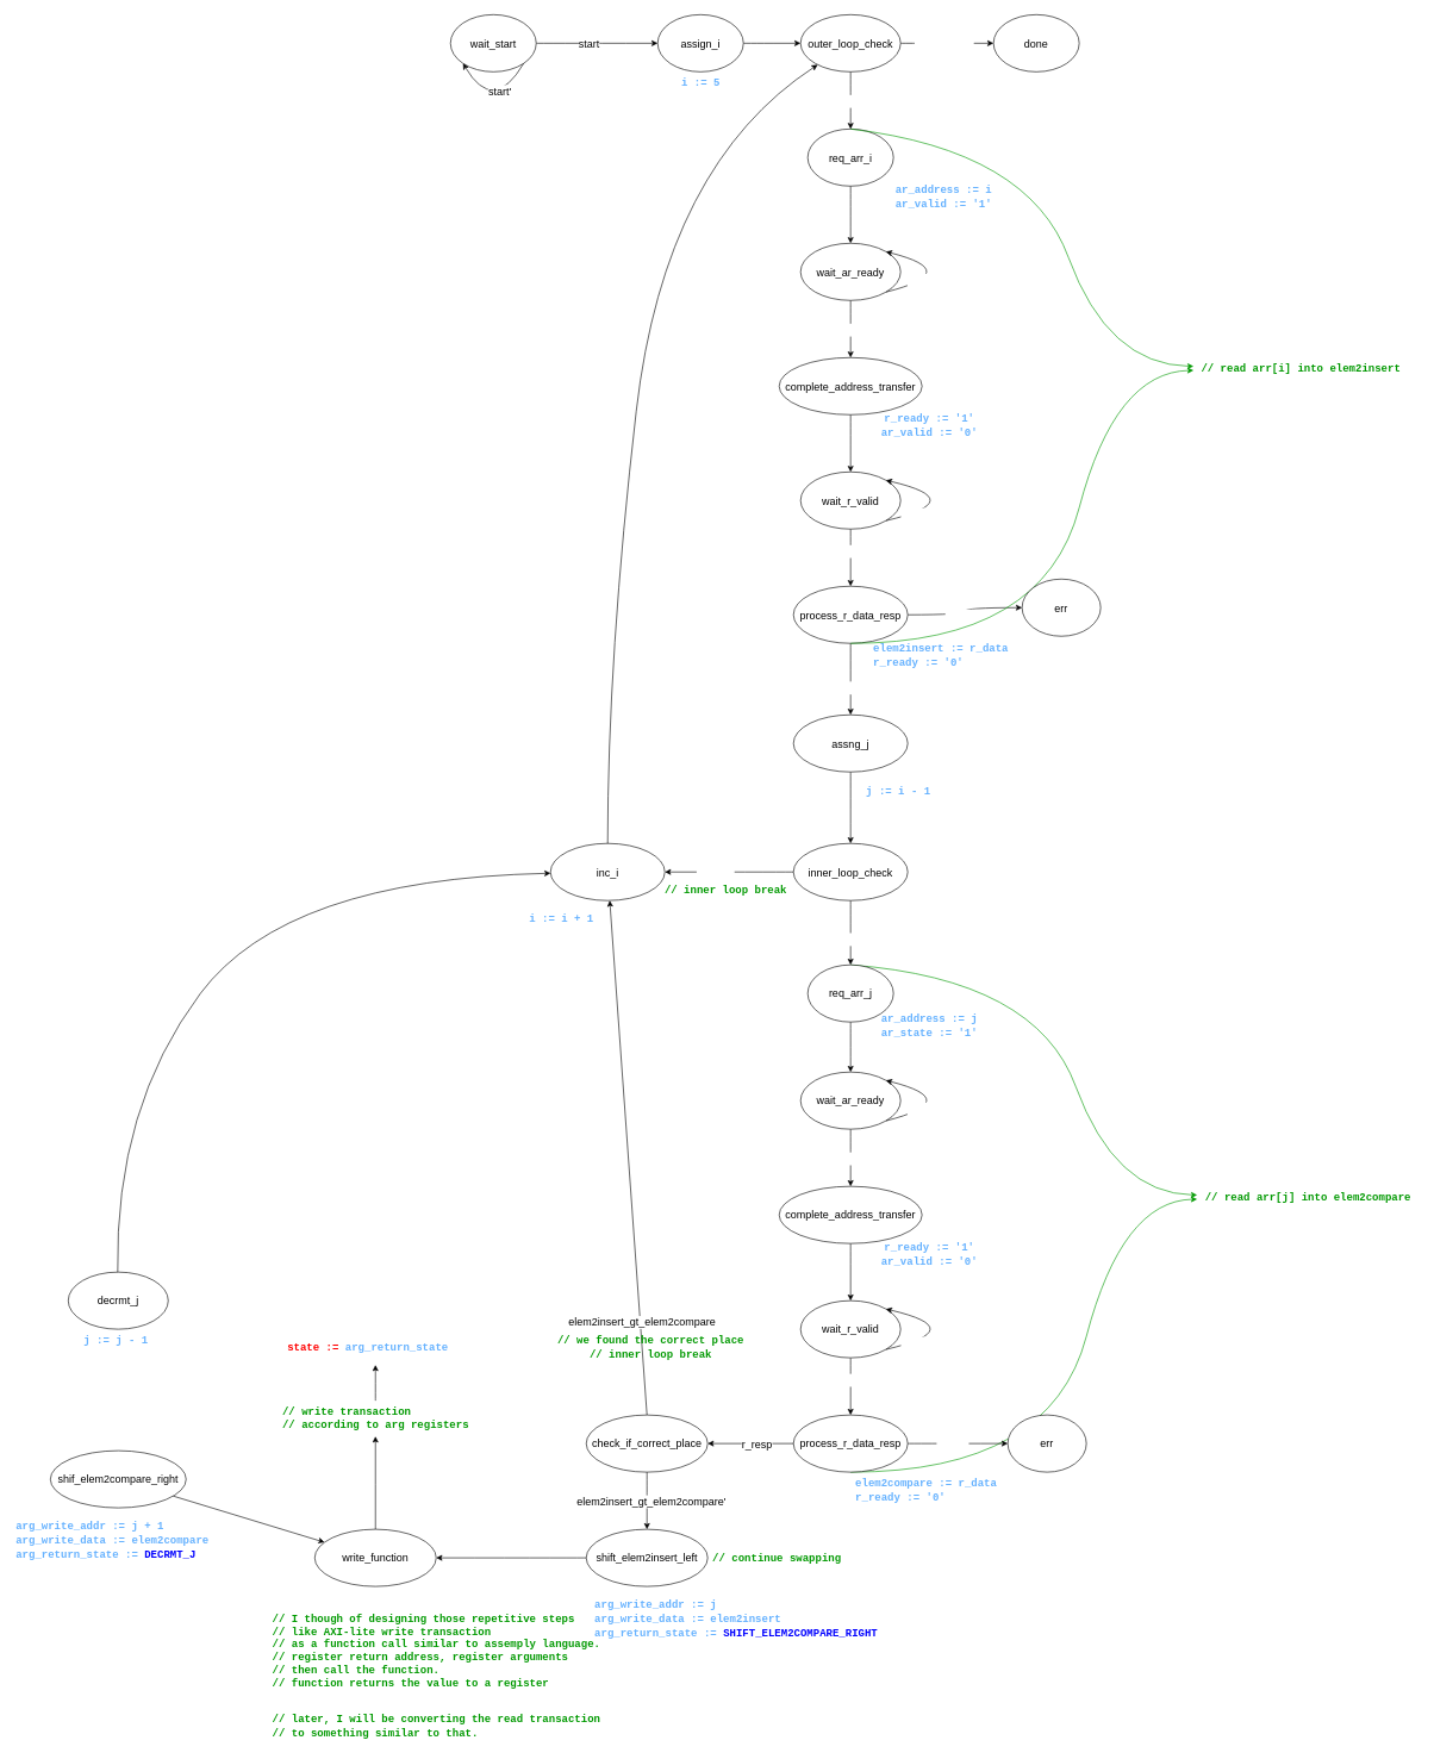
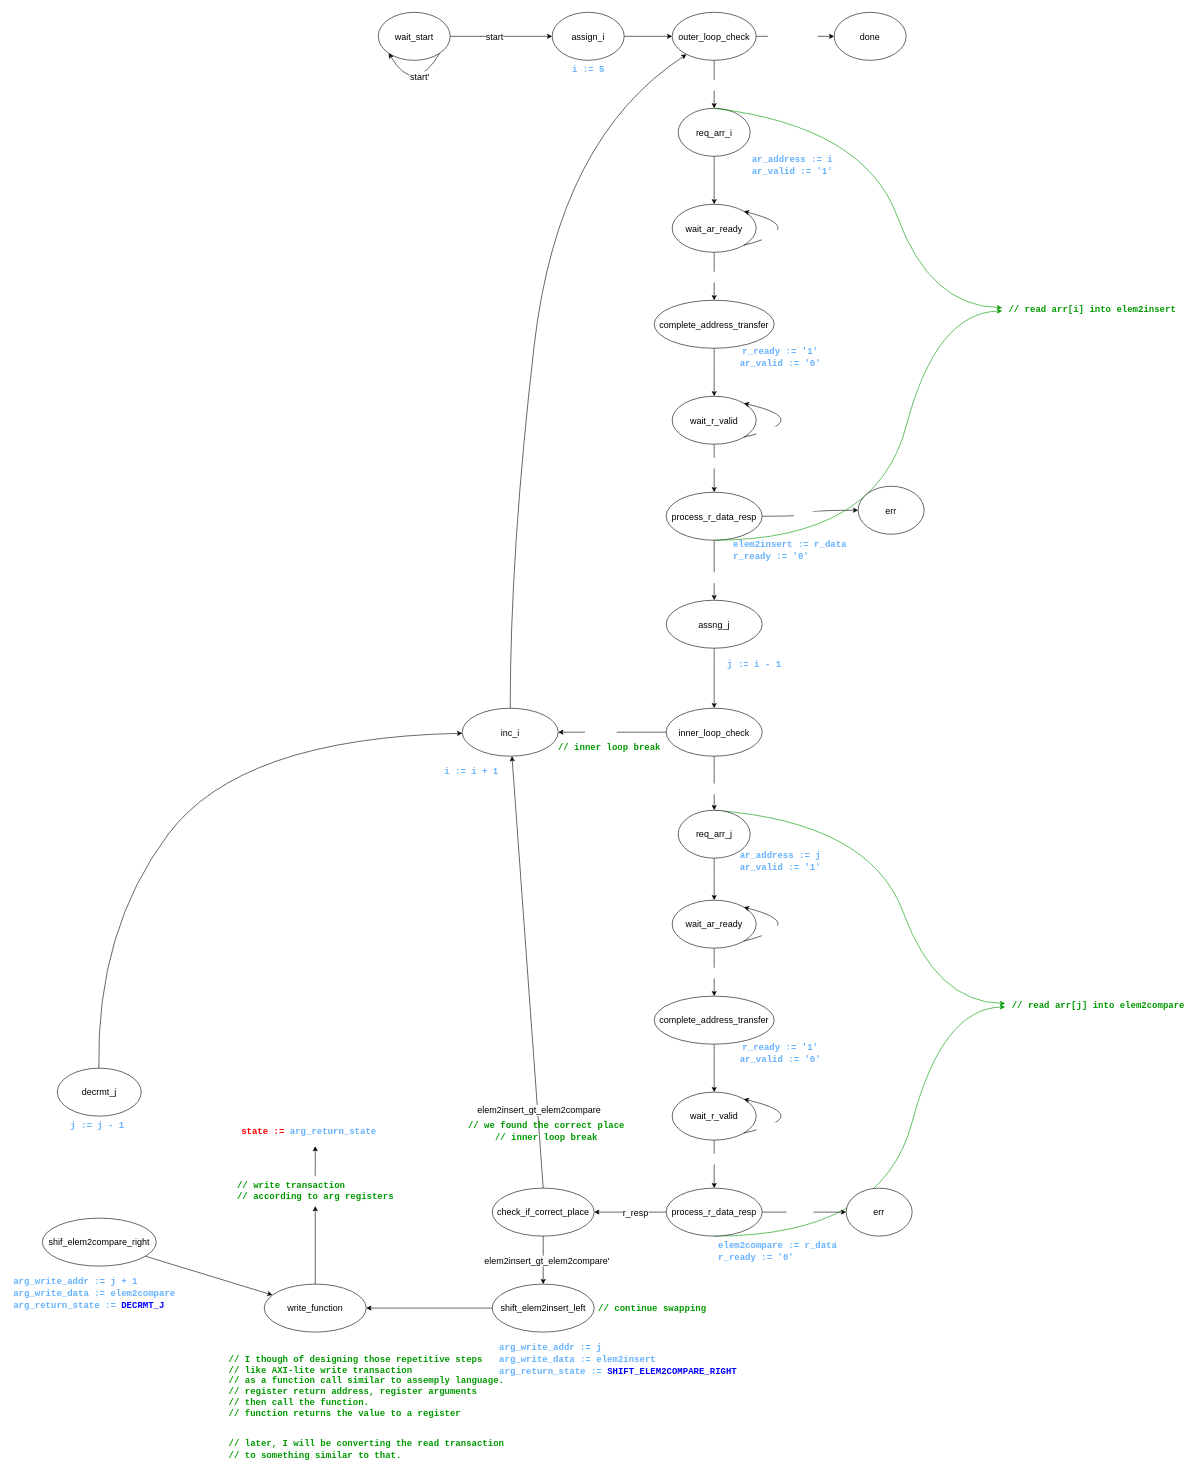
- <mxCell id="57" value="&lt;font color=&quot;#66b2ff&quot;&gt;&lt;b&gt;&lt;font face=&quot;Courier New&quot;&gt;ar_address := j&lt;br&gt;ar_state := '1'&lt;/font&gt;&lt;/b&gt;&lt;br&gt;&lt;/font&gt;" style="text;html=1;align=center;verticalAlign=middle;resizable=0;points=[];autosize=1;strokeColor=none;fillColor=none;fontSize=15;fontColor=#FFFFFF;" vertex="1" parent="1"><mxGeometry x="1220" y="1410" width="160" height="50" as="geometry" /></mxCell>
+ <mxCell id="57" value="&lt;font color=&quot;#66b2ff&quot;&gt;&lt;b&gt;&lt;font face=&quot;Courier New&quot;&gt;ar_address := j&lt;br&gt;ar_valid := '1'&lt;/font&gt;&lt;/b&gt;&lt;br&gt;&lt;/font&gt;" style="text;html=1;align=center;verticalAlign=middle;resizable=0;points=[];autosize=1;strokeColor=none;fillColor=none;fontSize=15;fontColor=#FFFFFF;" vertex="1" parent="1"><mxGeometry x="1220" y="1410" width="160" height="50" as="geometry" /></mxCell>
